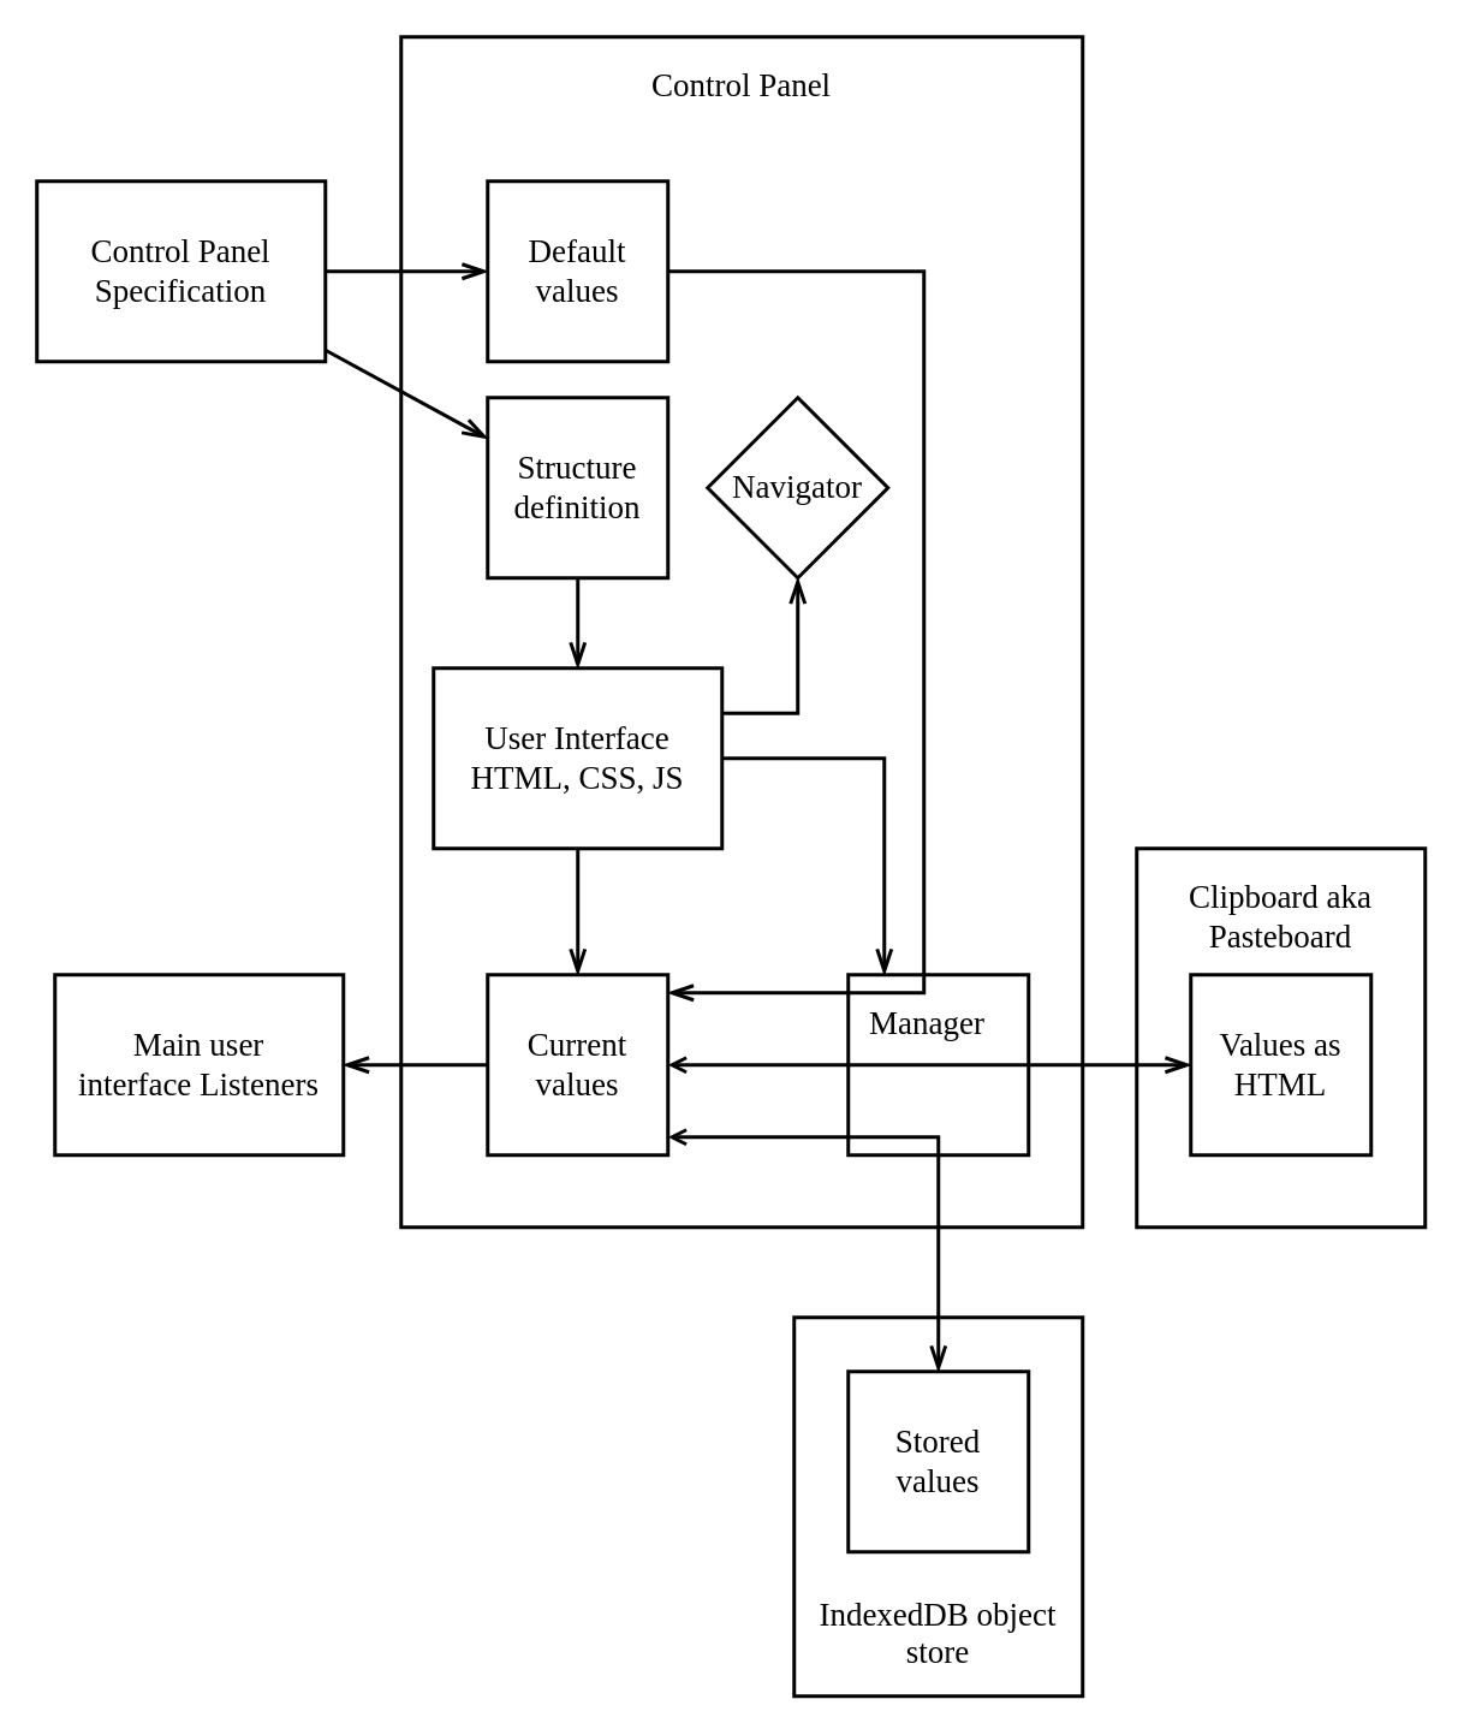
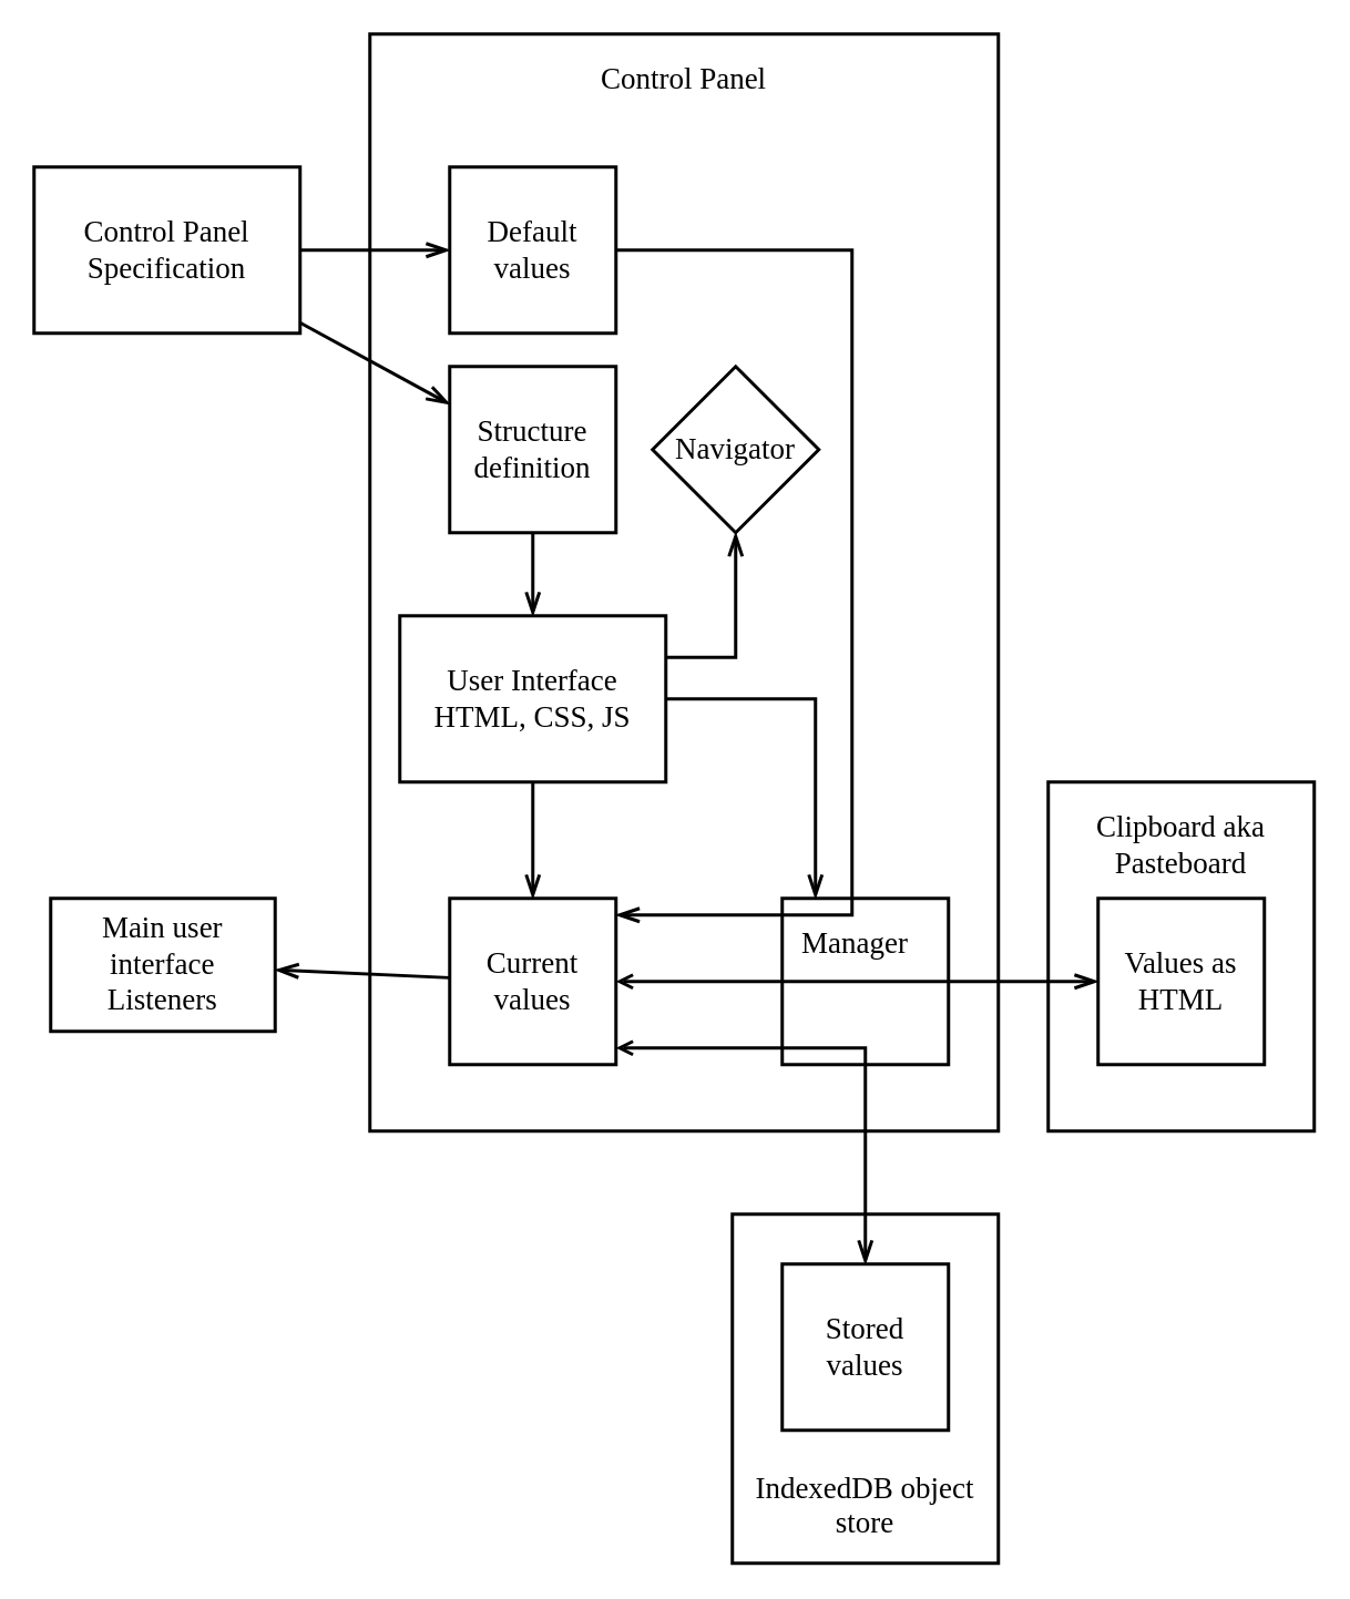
- <mxCell id="22" value="Main user interface Listeners" style="rounded=0;shadow=0;comic=0;labelBackgroundColor=none;strokeColor=#000000;strokeWidth=2;fillColor=none;fontFamily=Verdana;fontSize=18;fontColor=#000000;align=center;arcSize=20;spacingTop=10;spacingLeft=10;spacing=2;spacingBottom=10;spacingRight=10;points=[[0.2, 0], [0.4, 0], [0.6, 0], [0.8, 0], [0.5,1]];whiteSpace=wrap;verticalAlign=middle;" vertex="1" parent="1"><mxGeometry x="30" y="540" width="160" height="100" as="geometry" /></mxCell>
+ <mxCell id="22" value="Main user interface Listeners" style="rounded=0;shadow=0;comic=0;labelBackgroundColor=none;strokeColor=#000000;strokeWidth=2;fillColor=none;fontFamily=Verdana;fontSize=18;fontColor=#000000;align=center;arcSize=20;spacingTop=10;spacingLeft=10;spacing=2;spacingBottom=10;spacingRight=10;points=[[0.2, 0], [0.4, 0], [0.6, 0], [0.8, 0], [0.5,1]];whiteSpace=wrap;verticalAlign=middle;" vertex="1" parent="1"><mxGeometry x="30" y="540" width="135" height="80" as="geometry" /></mxCell>
